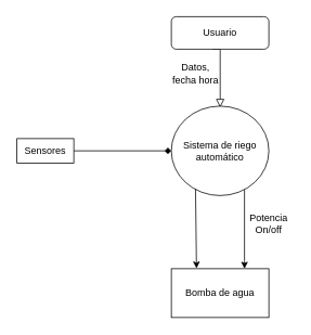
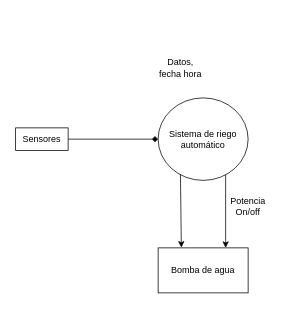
- <mxCell id="3" value="Usuario" style="rounded=1;whiteSpace=wrap;html=1;fontSize=12;glass=0;strokeWidth=1;shadow=0;" parent="1" vertex="1"><mxGeometry x="210" y="20" width="120" height="40" as="geometry" /></mxCell>
- <mxCell id="2" value="" style="rounded=0;html=1;jettySize=auto;orthogonalLoop=1;fontSize=11;endArrow=block;endFill=0;endSize=8;strokeWidth=1;shadow=0;labelBackgroundColor=none;edgeStyle=orthogonalEdgeStyle;entryX=0.501;entryY=0.016;entryDx=0;entryDy=0;entryPerimeter=0;exitX=0.422;exitY=1;exitDx=0;exitDy=0;exitPerimeter=0;" parent="1" source="3" target="6" edge="1"><mxGeometry relative="1" as="geometry"><mxPoint x="270" y="130" as="targetPoint" /><Array as="points"><mxPoint x="270" y="60" /></Array></mxGeometry></mxCell>
